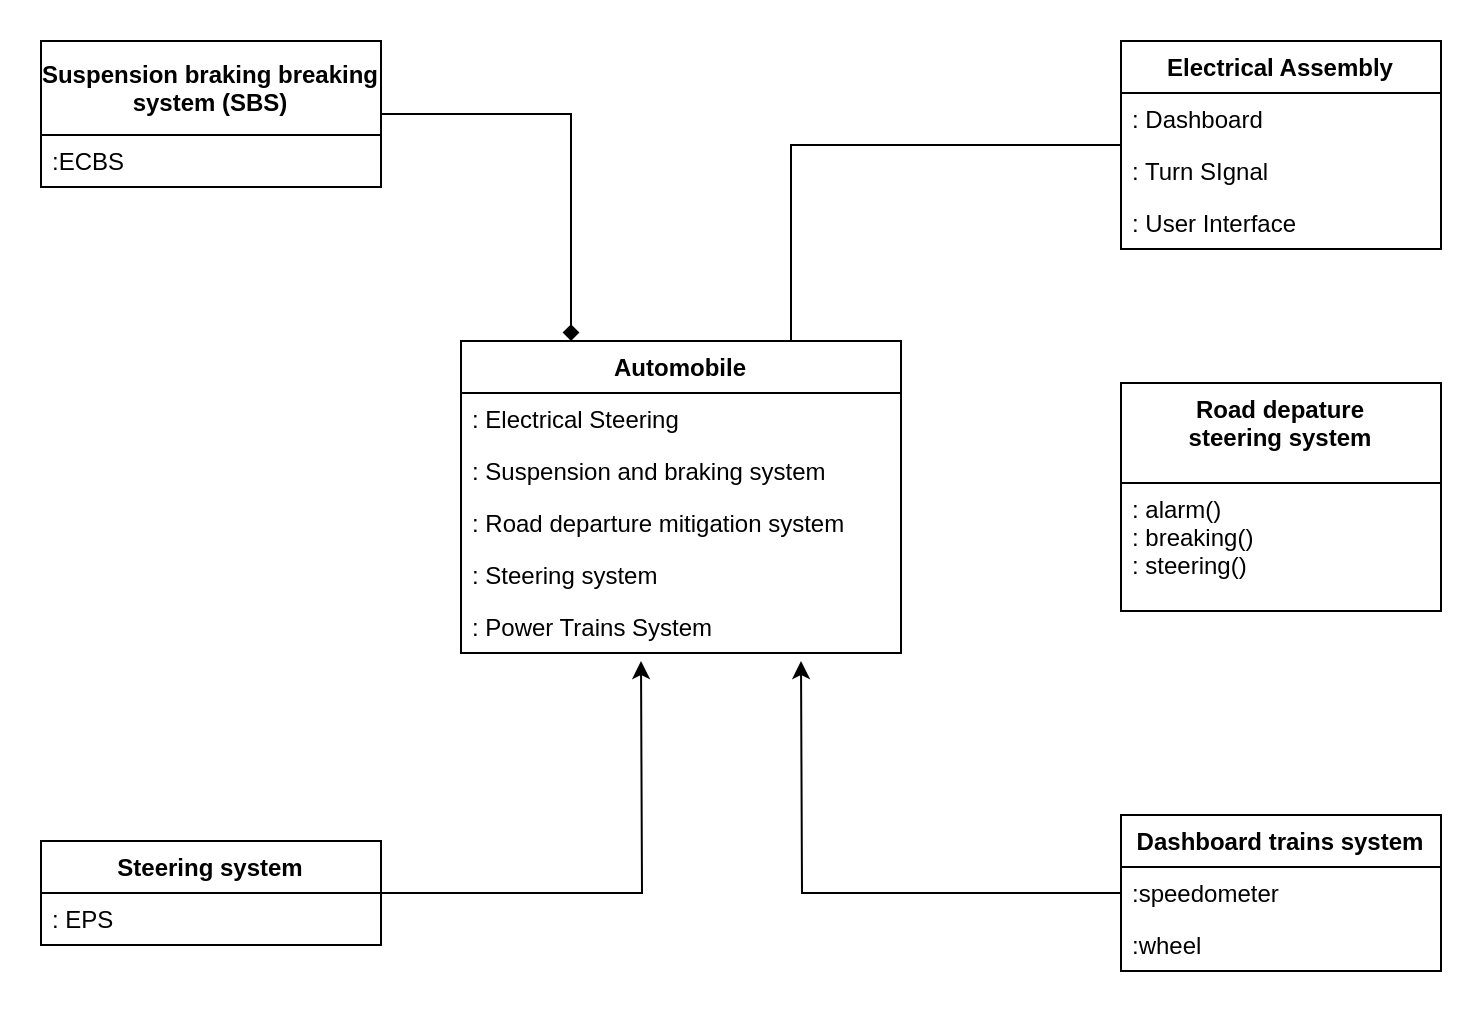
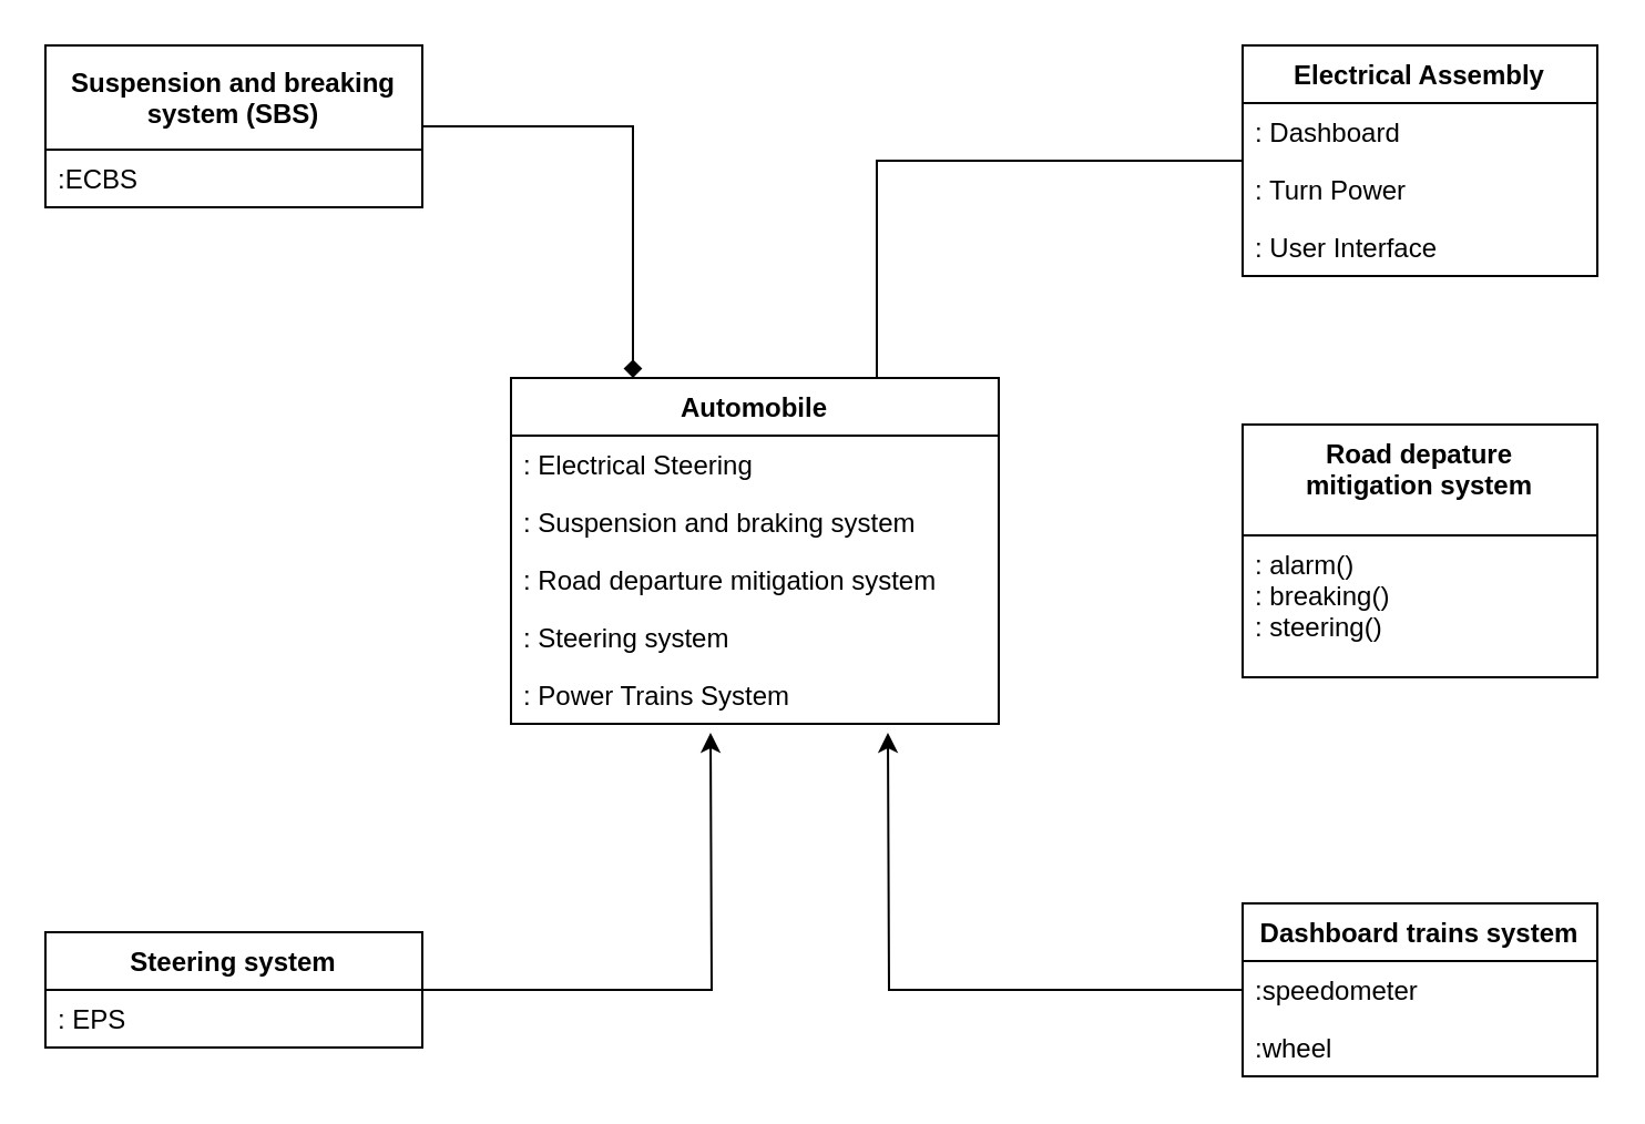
- <mxCell id="12" value="Suspension braking breaking &#10;system (SBS)" style="swimlane;fontStyle=1;childLayout=stackLayout;horizontal=1;startSize=47;fillColor=none;horizontalStack=0;resizeParent=1;resizeParentMax=0;resizeLast=0;collapsible=1;marginBottom=0;" vertex="1" parent="1"><mxGeometry x="20" y="20" width="170" height="73" as="geometry" /></mxCell>
+ <mxCell id="12" value="Suspension and breaking &#10;system (SBS)" style="swimlane;fontStyle=1;childLayout=stackLayout;horizontal=1;startSize=47;fillColor=none;horizontalStack=0;resizeParent=1;resizeParentMax=0;resizeLast=0;collapsible=1;marginBottom=0;" vertex="1" parent="1"><mxGeometry x="20" y="20" width="170" height="73" as="geometry" /></mxCell>
- <mxCell id="6" value=": Turn SIgnal" style="text;strokeColor=none;fillColor=none;align=left;verticalAlign=top;spacingLeft=4;spacingRight=4;overflow=hidden;rotatable=0;points=[[0,0.5],[1,0.5]];portConstraint=eastwest;" vertex="1" parent="4"><mxGeometry y="52" width="160" height="26" as="geometry" /></mxCell>
+ <mxCell id="6" value=": Turn Power" style="text;strokeColor=none;fillColor=none;align=left;verticalAlign=top;spacingLeft=4;spacingRight=4;overflow=hidden;rotatable=0;points=[[0,0.5],[1,0.5]];portConstraint=eastwest;" vertex="1" parent="4"><mxGeometry y="52" width="160" height="26" as="geometry" /></mxCell>
- <mxCell id="20" value="Road depature &#10;steering system" style="swimlane;fontStyle=1;align=center;verticalAlign=top;childLayout=stackLayout;horizontal=1;startSize=50;horizontalStack=0;resizeParent=1;resizeParentMax=0;resizeLast=0;collapsible=1;marginBottom=0;" vertex="1" parent="1"><mxGeometry x="560" y="191" width="160" height="114" as="geometry" /></mxCell>
+ <mxCell id="20" value="Road depature &#10;mitigation system" style="swimlane;fontStyle=1;align=center;verticalAlign=top;childLayout=stackLayout;horizontal=1;startSize=50;horizontalStack=0;resizeParent=1;resizeParentMax=0;resizeLast=0;collapsible=1;marginBottom=0;" vertex="1" parent="1"><mxGeometry x="560" y="191" width="160" height="114" as="geometry" /></mxCell>
